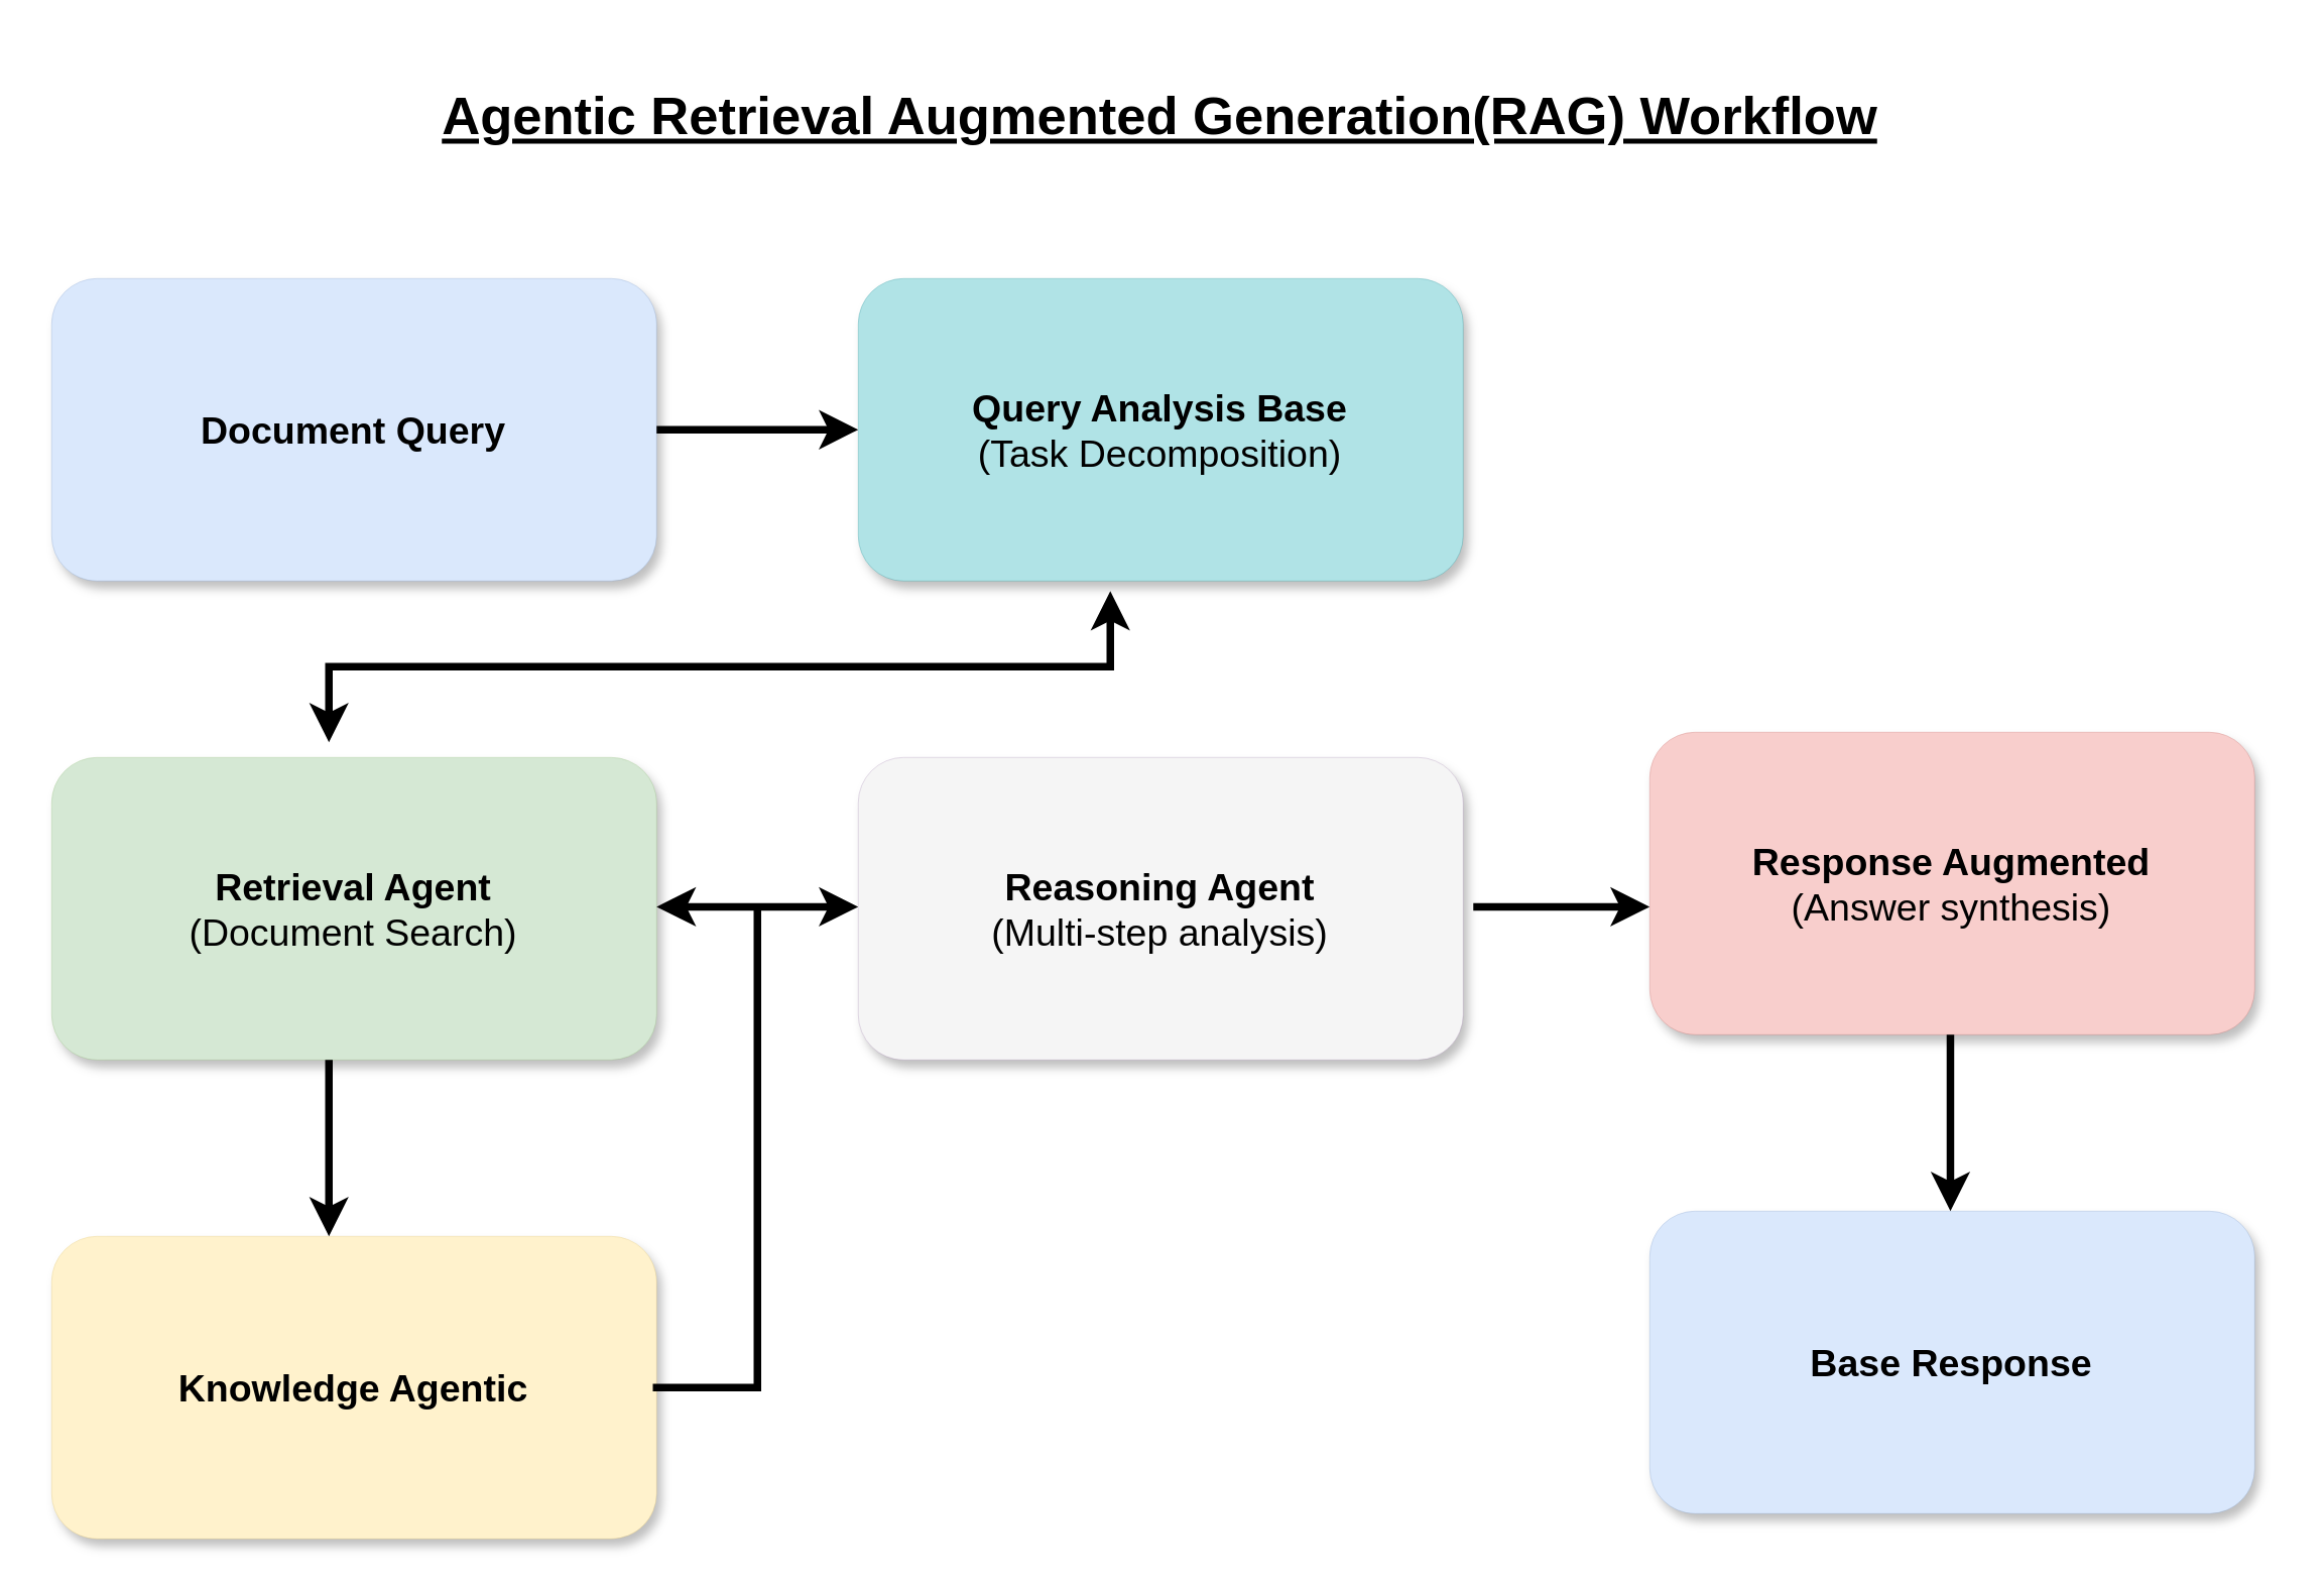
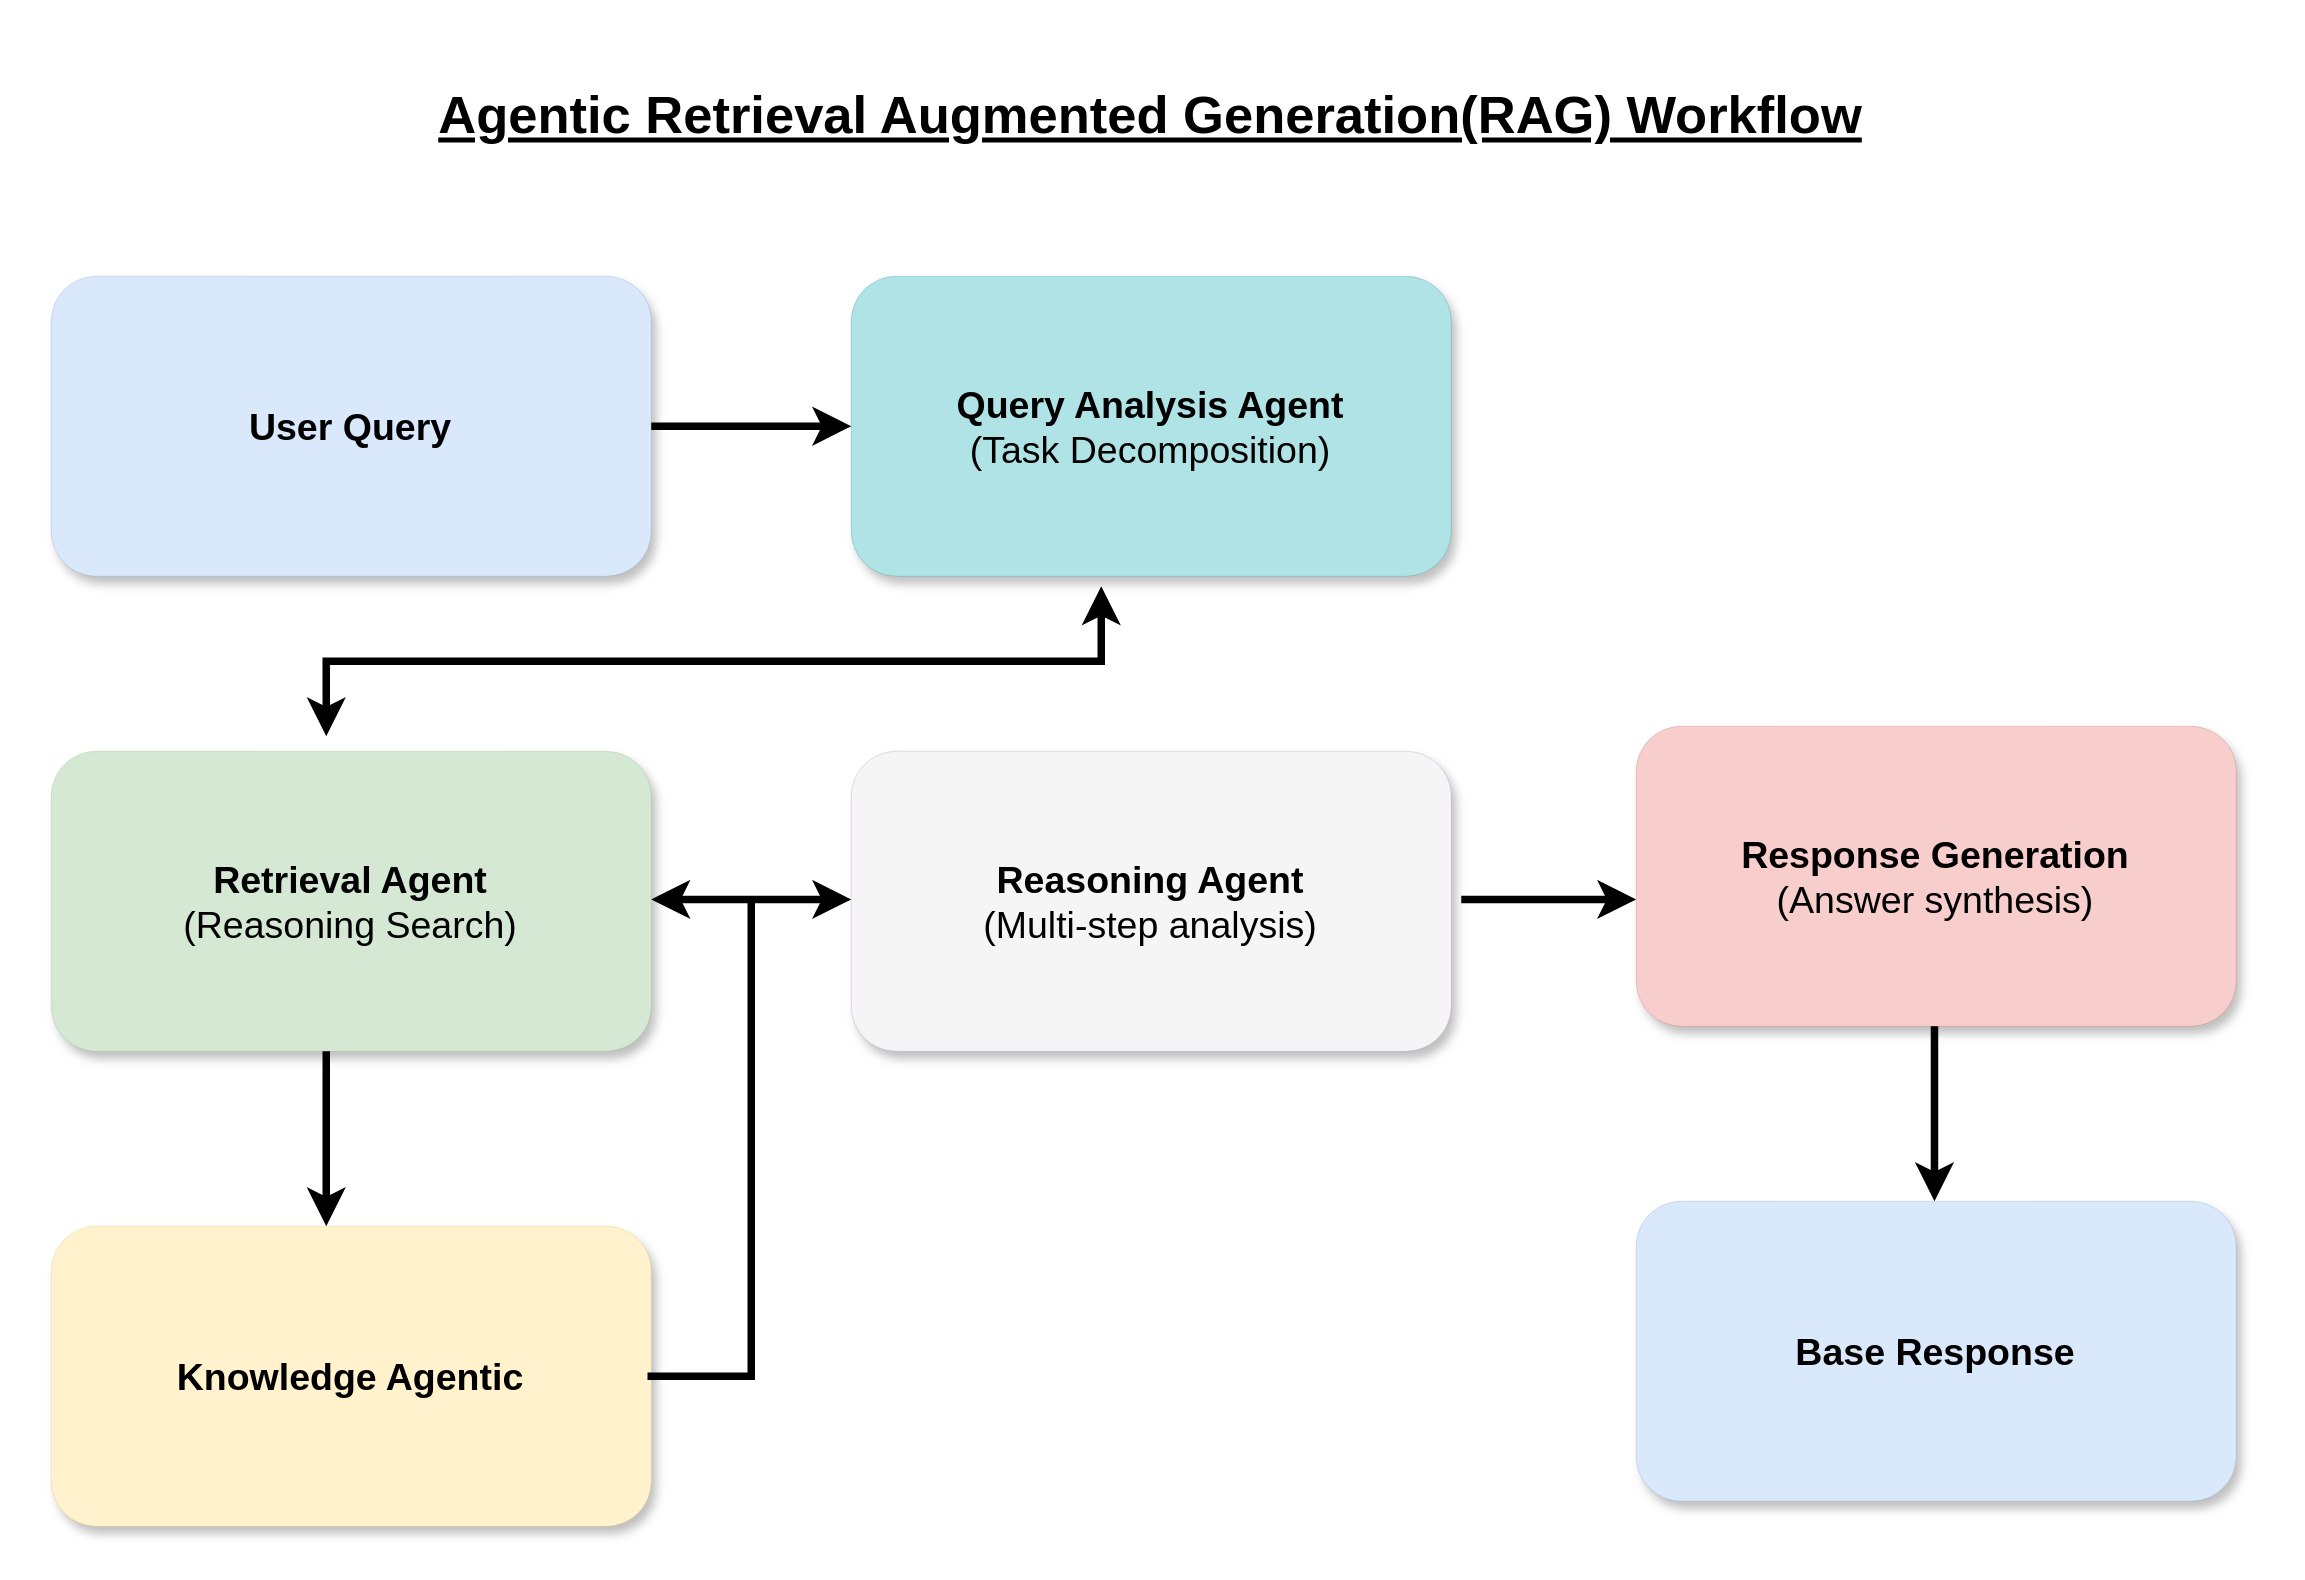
- <mxCell id="2" value="&lt;b&gt;&lt;font style=&quot;font-size: 15px;&quot;&gt;Document Query&lt;/font&gt;&lt;/b&gt;" style="rounded=1;whiteSpace=wrap;html=1;fillColor=#dae8fc;strokeColor=#6c8ebf;shadow=1;glass=0;strokeWidth=0;" vertex="1" parent="1"><mxGeometry x="20" width="240" height="120" as="geometry" y="110" /></mxCell>
+ <mxCell id="2" value="&lt;b&gt;&lt;font style=&quot;font-size: 15px;&quot;&gt;User Query&lt;/font&gt;&lt;/b&gt;" style="rounded=1;whiteSpace=wrap;html=1;fillColor=#dae8fc;strokeColor=#6c8ebf;shadow=1;glass=0;strokeWidth=0;" vertex="1" parent="1"><mxGeometry x="20" width="240" height="120" as="geometry" y="110" /></mxCell>
- <mxCell id="3" value="&lt;b style=&quot;font-size: 15px;&quot;&gt;&lt;font style=&quot;font-size: 15px;&quot;&gt;Query Analysis Base&lt;/font&gt;&lt;/b&gt;&lt;div style=&quot;font-size: 15px;&quot;&gt;&lt;font style=&quot;font-size: 15px;&quot;&gt;(Task Decomposition)&lt;/font&gt;&lt;/div&gt;" style="rounded=1;whiteSpace=wrap;html=1;fillColor=#b0e3e6;strokeColor=#0e8088;shadow=1;strokeWidth=0;" vertex="1" parent="1"><mxGeometry x="340" width="240" height="120" as="geometry" y="110" /></mxCell>
+ <mxCell id="3" value="&lt;b style=&quot;font-size: 15px;&quot;&gt;&lt;font style=&quot;font-size: 15px;&quot;&gt;Query Analysis Agent&lt;/font&gt;&lt;/b&gt;&lt;div style=&quot;font-size: 15px;&quot;&gt;&lt;font style=&quot;font-size: 15px;&quot;&gt;(Task Decomposition)&lt;/font&gt;&lt;/div&gt;" style="rounded=1;whiteSpace=wrap;html=1;fillColor=#b0e3e6;strokeColor=#0e8088;shadow=1;strokeWidth=0;" vertex="1" parent="1"><mxGeometry x="340" width="240" height="120" as="geometry" y="110" /></mxCell>
- <mxCell id="7" value="&lt;font style=&quot;font-size: 15px;&quot;&gt;&lt;b&gt;Response Augmented&lt;/b&gt;&lt;br&gt;(Answer synthesis)&lt;/font&gt;" style="rounded=1;whiteSpace=wrap;html=1;fillColor=#f8cecc;strokeColor=#b85450;shadow=1;glass=0;strokeWidth=0;" vertex="1" parent="1"><mxGeometry x="654" y="290" width="240" height="120" as="geometry" /></mxCell>
+ <mxCell id="7" value="&lt;font style=&quot;font-size: 15px;&quot;&gt;&lt;b&gt;Response Generation&lt;/b&gt;&lt;br&gt;(Answer synthesis)&lt;/font&gt;" style="rounded=1;whiteSpace=wrap;html=1;fillColor=#f8cecc;strokeColor=#b85450;shadow=1;glass=0;strokeWidth=0;" vertex="1" parent="1"><mxGeometry x="654" y="290" width="240" height="120" as="geometry" /></mxCell>
- <mxCell id="4" value="&lt;b style=&quot;font-size: 15px;&quot;&gt;&lt;font style=&quot;font-size: 15px;&quot;&gt;Retrieval Agent&lt;/font&gt;&lt;/b&gt;&lt;div style=&quot;font-size: 15px;&quot;&gt;&lt;font style=&quot;font-size: 15px;&quot;&gt;(Document Search)&lt;/font&gt;&lt;/div&gt;" style="rounded=1;whiteSpace=wrap;html=1;fillColor=#d5e8d4;strokeColor=#82b366;shadow=1;glass=0;strokeWidth=0;" vertex="1" parent="1"><mxGeometry x="20" y="300" width="240" height="120" as="geometry" /></mxCell>
+ <mxCell id="4" value="&lt;b style=&quot;font-size: 15px;&quot;&gt;&lt;font style=&quot;font-size: 15px;&quot;&gt;Retrieval Agent&lt;/font&gt;&lt;/b&gt;&lt;div style=&quot;font-size: 15px;&quot;&gt;&lt;font style=&quot;font-size: 15px;&quot;&gt;(Reasoning Search)&lt;/font&gt;&lt;/div&gt;" style="rounded=1;whiteSpace=wrap;html=1;fillColor=#d5e8d4;strokeColor=#82b366;shadow=1;glass=0;strokeWidth=0;" vertex="1" parent="1"><mxGeometry x="20" y="300" width="240" height="120" as="geometry" /></mxCell>
